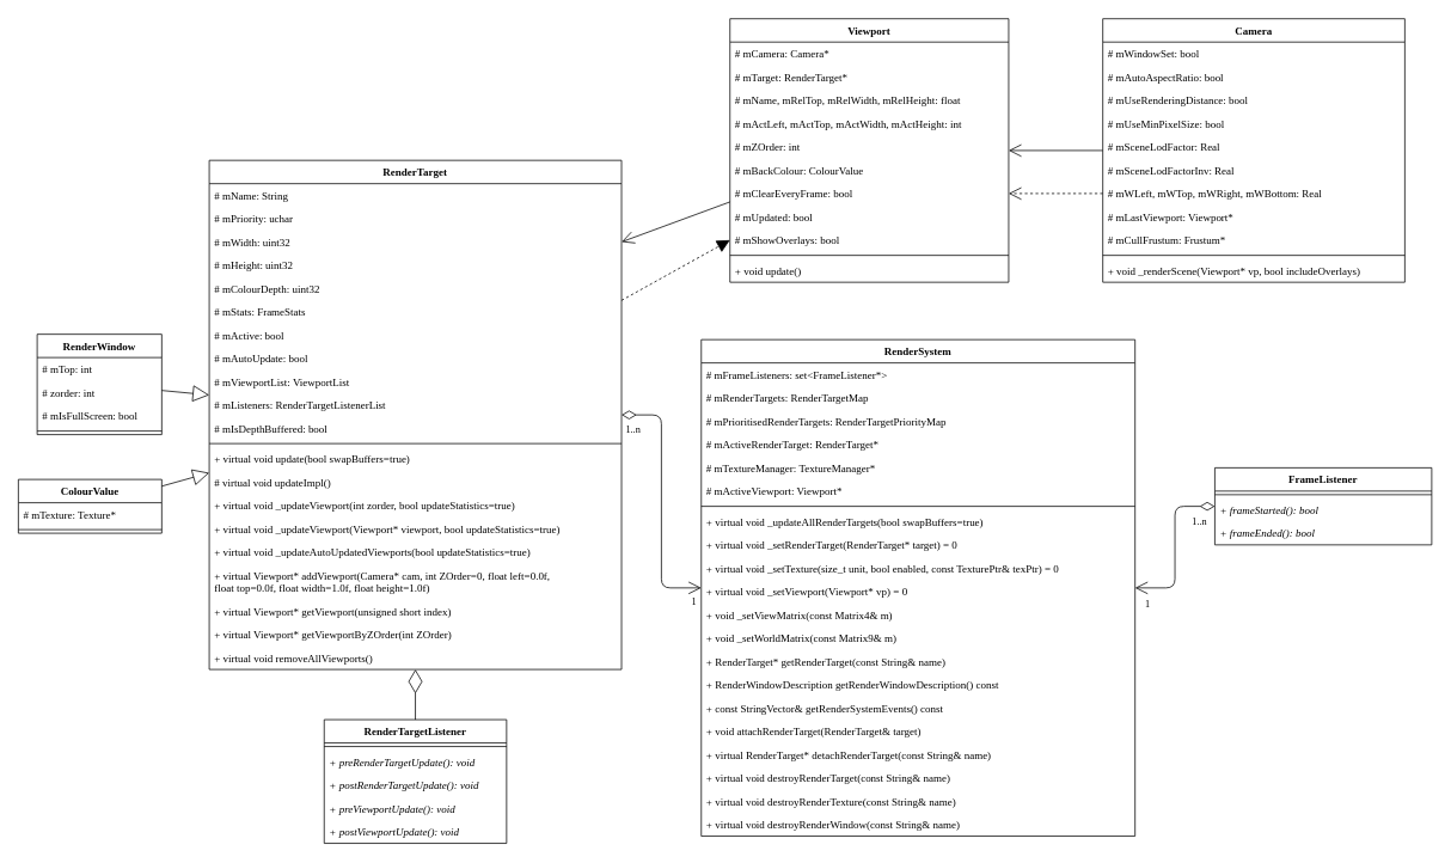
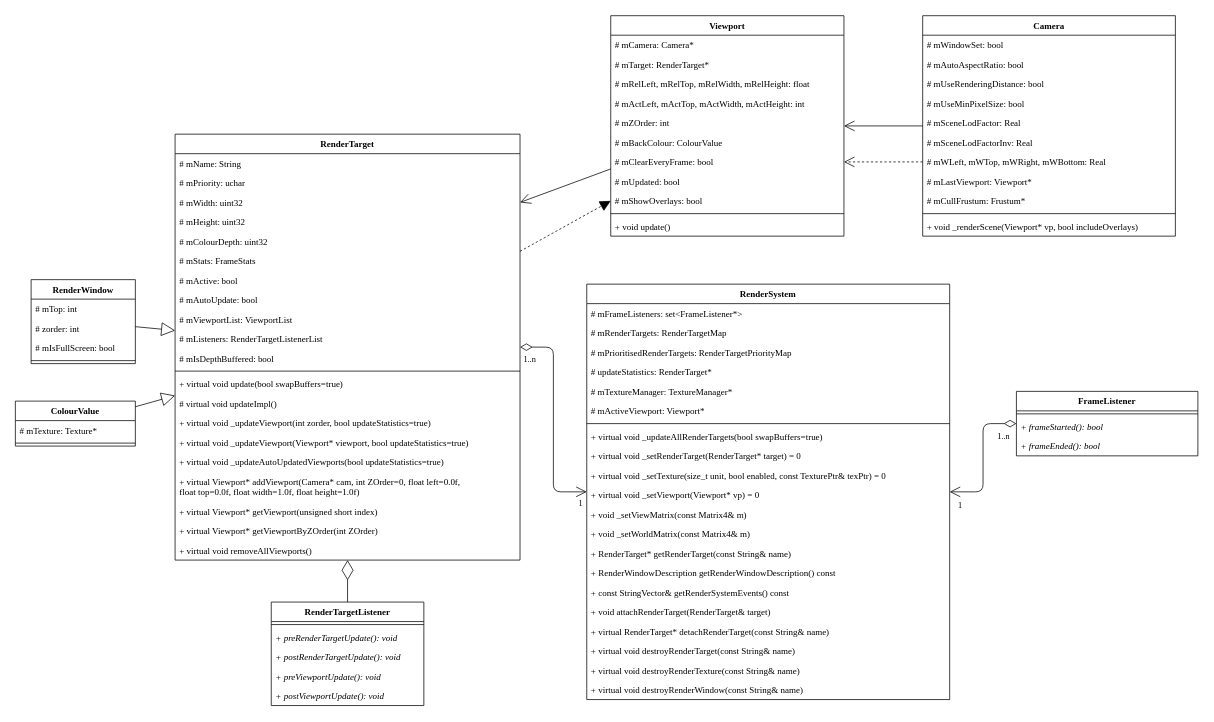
- <mxCell id="59" value="# mName, mRelTop, mRelWidth, mRelHeight: float" style="text;strokeColor=none;fillColor=none;align=left;verticalAlign=top;spacingLeft=4;spacingRight=4;overflow=hidden;rotatable=0;points=[[0,0.5],[1,0.5]];portConstraint=eastwest;fontFamily=Comic Sans MS;" parent="56" vertex="1"><mxGeometry y="78" width="311" height="26" as="geometry" /></mxCell>
+ <mxCell id="59" value="# mRelLeft, mRelTop, mRelWidth, mRelHeight: float" style="text;strokeColor=none;fillColor=none;align=left;verticalAlign=top;spacingLeft=4;spacingRight=4;overflow=hidden;rotatable=0;points=[[0,0.5],[1,0.5]];portConstraint=eastwest;fontFamily=Comic Sans MS;" parent="56" vertex="1"><mxGeometry y="78" width="311" height="26" as="geometry" /></mxCell>
- <mxCell id="6" value="# mActiveRenderTarget: RenderTarget*" style="text;strokeColor=none;fillColor=none;align=left;verticalAlign=top;spacingLeft=4;spacingRight=4;overflow=hidden;rotatable=0;points=[[0,0.5],[1,0.5]];portConstraint=eastwest;fontFamily=Comic Sans MS;" parent="2" vertex="1"><mxGeometry y="104" width="484" height="26" as="geometry" /></mxCell>
+ <mxCell id="6" value="# updateStatistics: RenderTarget*" style="text;strokeColor=none;fillColor=none;align=left;verticalAlign=top;spacingLeft=4;spacingRight=4;overflow=hidden;rotatable=0;points=[[0,0.5],[1,0.5]];portConstraint=eastwest;fontFamily=Comic Sans MS;" parent="2" vertex="1"><mxGeometry y="104" width="484" height="26" as="geometry" /></mxCell>
- <mxCell id="15" value="+ void _setWorldMatrix(const Matrix9&amp; m)" style="text;strokeColor=none;fillColor=none;align=left;verticalAlign=top;spacingLeft=4;spacingRight=4;overflow=hidden;rotatable=0;points=[[0,0.5],[1,0.5]];portConstraint=eastwest;fontFamily=Comic Sans MS;" parent="2" vertex="1"><mxGeometry y="320" width="484" height="26" as="geometry" /></mxCell>
+ <mxCell id="15" value="+ void _setWorldMatrix(const Matrix4&amp; m)" style="text;strokeColor=none;fillColor=none;align=left;verticalAlign=top;spacingLeft=4;spacingRight=4;overflow=hidden;rotatable=0;points=[[0,0.5],[1,0.5]];portConstraint=eastwest;fontFamily=Comic Sans MS;" parent="2" vertex="1"><mxGeometry y="320" width="484" height="26" as="geometry" /></mxCell>
